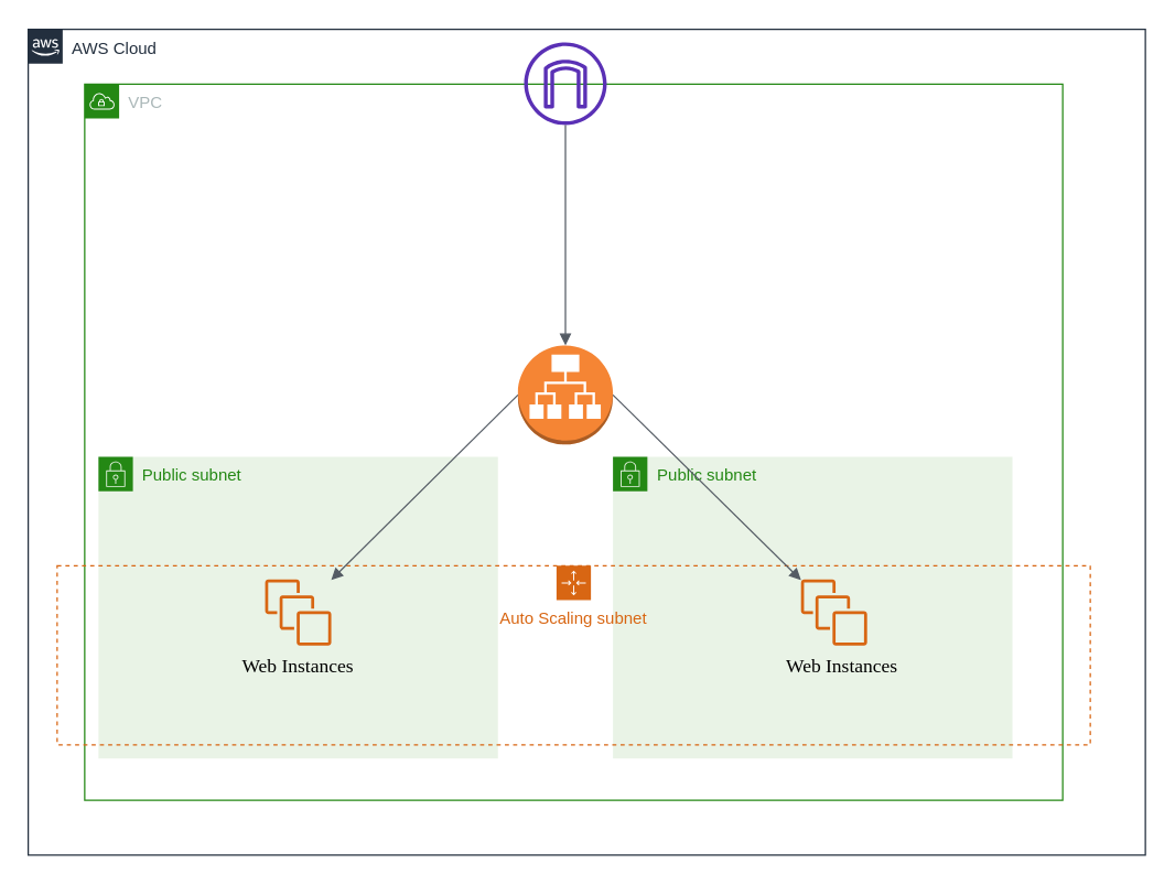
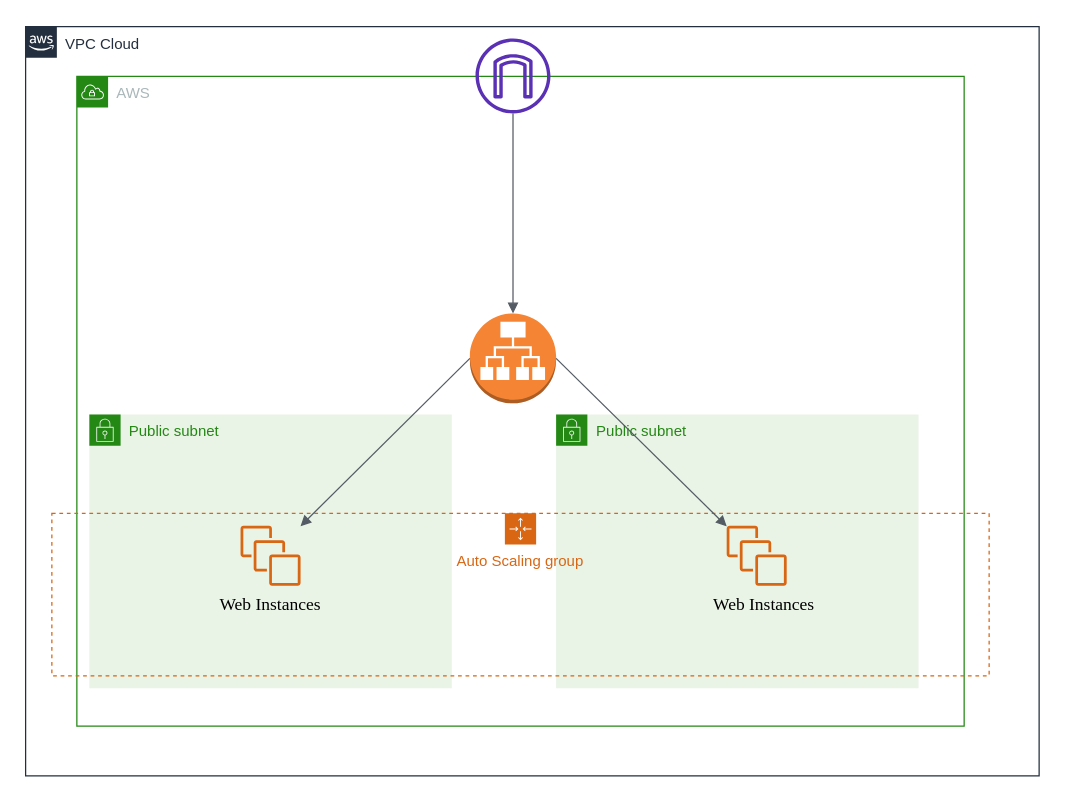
- <mxCell id="4" value="AWS Cloud" style="points=[[0,0],[0.25,0],[0.5,0],[0.75,0],[1,0],[1,0.25],[1,0.5],[1,0.75],[1,1],[0.75,1],[0.5,1],[0.25,1],[0,1],[0,0.75],[0,0.5],[0,0.25]];outlineConnect=0;gradientColor=none;html=1;whiteSpace=wrap;fontSize=12;fontStyle=0;shape=mxgraph.aws4.group;grIcon=mxgraph.aws4.group_aws_cloud_alt;strokeColor=#232F3E;fillColor=none;verticalAlign=top;align=left;spacingLeft=30;fontColor=#232F3E;dashed=0;labelBackgroundColor=#ffffff;" parent="1" vertex="1"><mxGeometry x="20" y="20.5" width="811" height="599.5" as="geometry" /></mxCell>
+ <mxCell id="4" value="VPC Cloud" style="points=[[0,0],[0.25,0],[0.5,0],[0.75,0],[1,0],[1,0.25],[1,0.5],[1,0.75],[1,1],[0.75,1],[0.5,1],[0.25,1],[0,1],[0,0.75],[0,0.5],[0,0.25]];outlineConnect=0;gradientColor=none;html=1;whiteSpace=wrap;fontSize=12;fontStyle=0;shape=mxgraph.aws4.group;grIcon=mxgraph.aws4.group_aws_cloud_alt;strokeColor=#232F3E;fillColor=none;verticalAlign=top;align=left;spacingLeft=30;fontColor=#232F3E;dashed=0;labelBackgroundColor=#ffffff;" parent="1" vertex="1"><mxGeometry x="20" y="20.5" width="811" height="599.5" as="geometry" /></mxCell>
- <mxCell id="5" value="VPC" style="points=[[0,0],[0.25,0],[0.5,0],[0.75,0],[1,0],[1,0.25],[1,0.5],[1,0.75],[1,1],[0.75,1],[0.5,1],[0.25,1],[0,1],[0,0.75],[0,0.5],[0,0.25]];outlineConnect=0;gradientColor=none;html=1;whiteSpace=wrap;fontSize=12;fontStyle=0;shape=mxgraph.aws4.group;grIcon=mxgraph.aws4.group_vpc;strokeColor=#248814;fillColor=none;verticalAlign=top;align=left;spacingLeft=30;fontColor=#AAB7B8;dashed=0;" vertex="1" parent="1"><mxGeometry x="61" y="60.25" width="710" height="520" as="geometry" /></mxCell>
+ <mxCell id="5" value="AWS" style="points=[[0,0],[0.25,0],[0.5,0],[0.75,0],[1,0],[1,0.25],[1,0.5],[1,0.75],[1,1],[0.75,1],[0.5,1],[0.25,1],[0,1],[0,0.75],[0,0.5],[0,0.25]];outlineConnect=0;gradientColor=none;html=1;whiteSpace=wrap;fontSize=12;fontStyle=0;shape=mxgraph.aws4.group;grIcon=mxgraph.aws4.group_vpc;strokeColor=#248814;fillColor=none;verticalAlign=top;align=left;spacingLeft=30;fontColor=#AAB7B8;dashed=0;" vertex="1" parent="1"><mxGeometry x="61" y="60.25" width="710" height="520" as="geometry" /></mxCell>
- <mxCell id="11" value="Auto Scaling subnet" style="points=[[0,0],[0.25,0],[0.5,0],[0.75,0],[1,0],[1,0.25],[1,0.5],[1,0.75],[1,1],[0.75,1],[0.5,1],[0.25,1],[0,1],[0,0.75],[0,0.5],[0,0.25]];outlineConnect=0;gradientColor=none;html=1;whiteSpace=wrap;fontSize=12;fontStyle=0;shape=mxgraph.aws4.groupCenter;grIcon=mxgraph.aws4.group_auto_scaling_group;grStroke=1;strokeColor=#D86613;fillColor=none;verticalAlign=top;align=center;fontColor=#D86613;dashed=1;spacingTop=25;" vertex="1" parent="1"><mxGeometry x="41" y="410" width="750" height="130" as="geometry" /></mxCell>
+ <mxCell id="11" value="Auto Scaling group" style="points=[[0,0],[0.25,0],[0.5,0],[0.75,0],[1,0],[1,0.25],[1,0.5],[1,0.75],[1,1],[0.75,1],[0.5,1],[0.25,1],[0,1],[0,0.75],[0,0.5],[0,0.25]];outlineConnect=0;gradientColor=none;html=1;whiteSpace=wrap;fontSize=12;fontStyle=0;shape=mxgraph.aws4.groupCenter;grIcon=mxgraph.aws4.group_auto_scaling_group;grStroke=1;strokeColor=#D86613;fillColor=none;verticalAlign=top;align=center;fontColor=#D86613;dashed=1;spacingTop=25;" vertex="1" parent="1"><mxGeometry x="41" y="410" width="750" height="130" as="geometry" /></mxCell>
